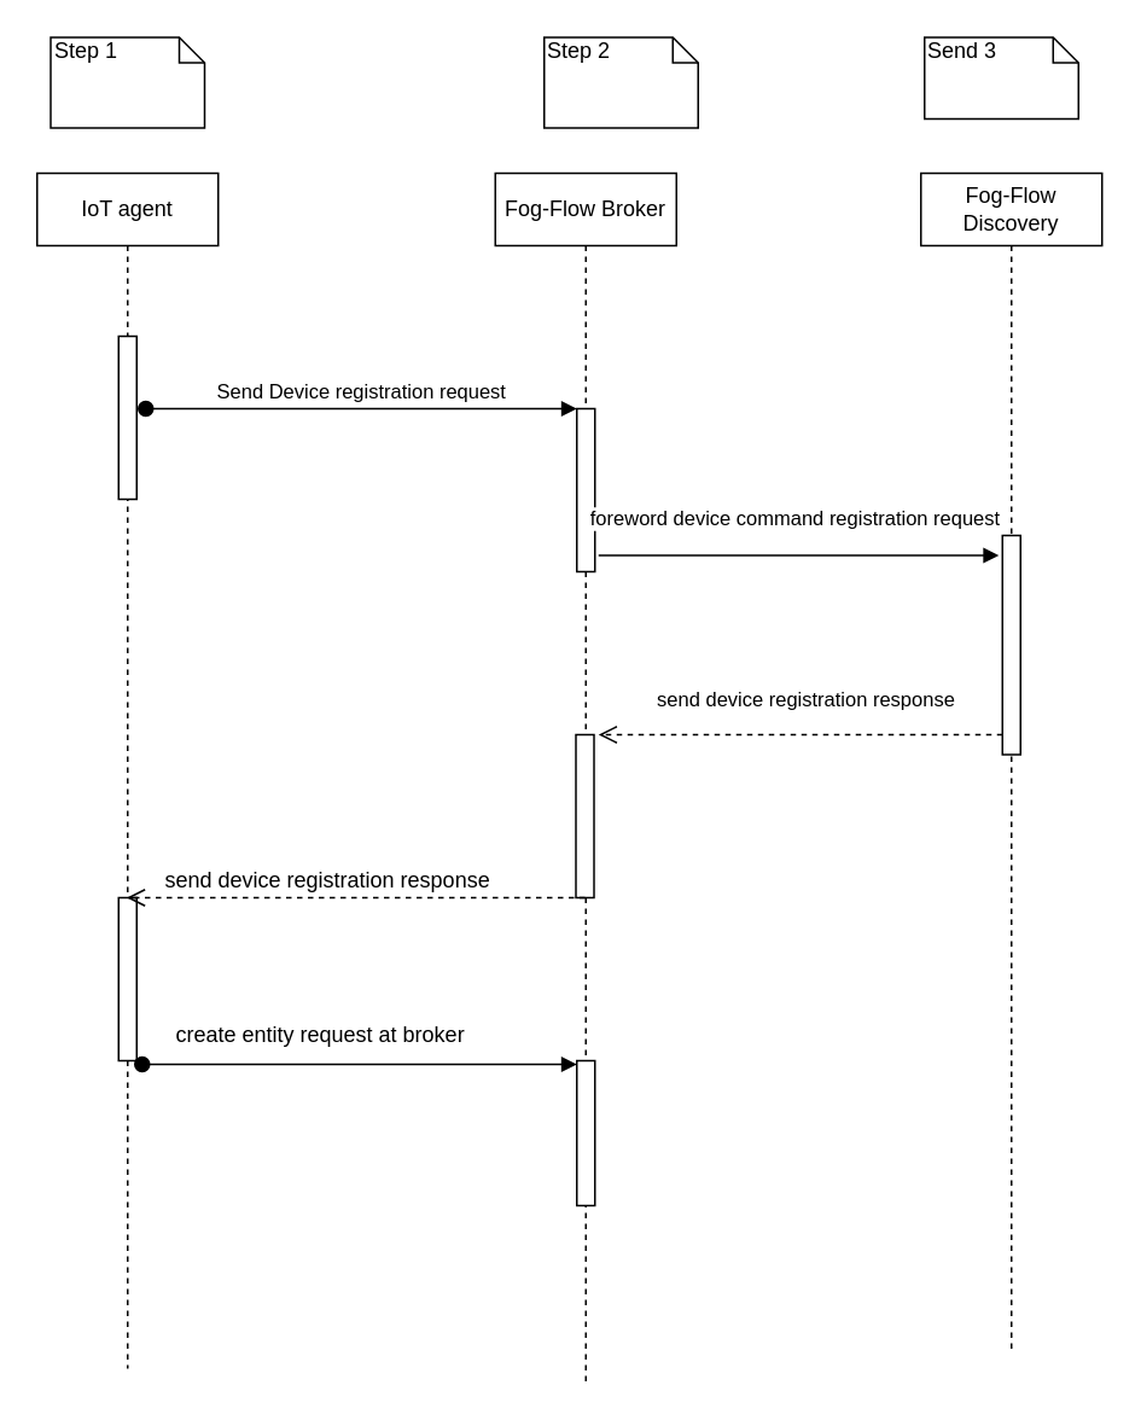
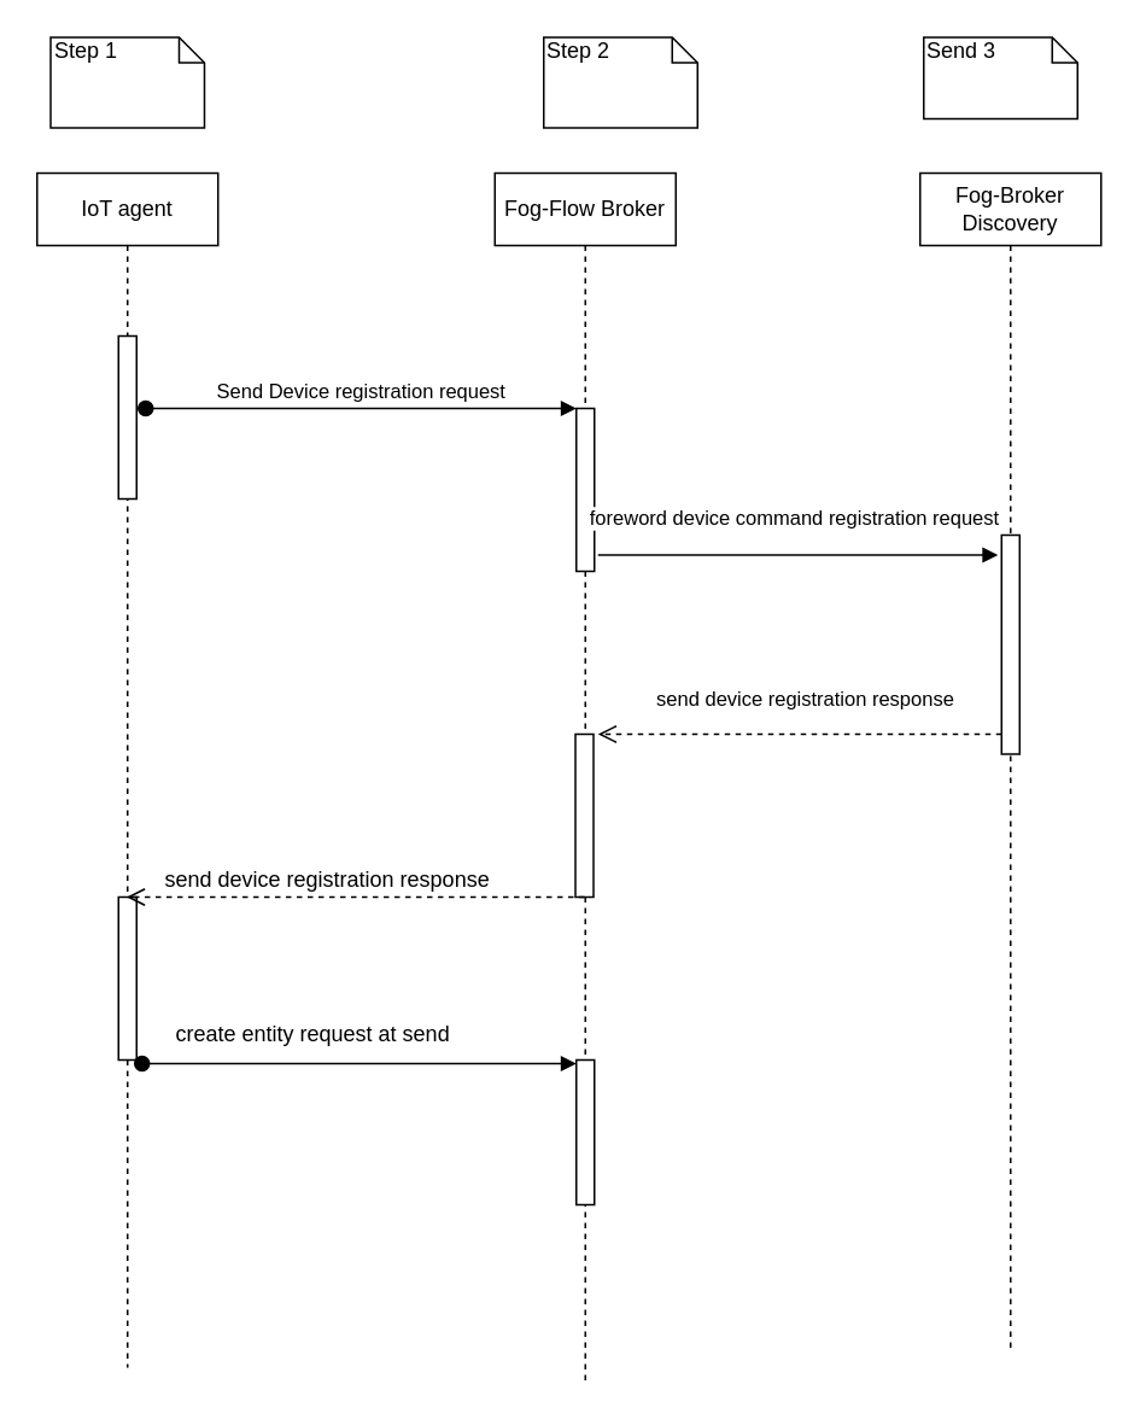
- <mxCell id="12" value="Fog-Flow Discovery" style="shape=umlLifeline;perimeter=lifelinePerimeter;whiteSpace=wrap;html=1;container=1;collapsible=0;recursiveResize=0;outlineConnect=0;" vertex="1" parent="1"><mxGeometry x="508" y="95" width="100" height="650" as="geometry" /></mxCell>
+ <mxCell id="12" value="Fog-Broker Discovery" style="shape=umlLifeline;perimeter=lifelinePerimeter;whiteSpace=wrap;html=1;container=1;collapsible=0;recursiveResize=0;outlineConnect=0;" vertex="1" parent="1"><mxGeometry x="508" y="95" width="100" height="650" as="geometry" /></mxCell>
- <mxCell id="20" value="create entity request at broker" style="text;html=1;resizable=0;points=[];autosize=1;align=left;verticalAlign=top;spacingTop=-4;" vertex="1" parent="1"><mxGeometry x="95" y="561" width="170" height="20" as="geometry" /></mxCell>
+ <mxCell id="20" value="create entity request at send" style="text;html=1;resizable=0;points=[];autosize=1;align=left;verticalAlign=top;spacingTop=-4;" vertex="1" parent="1"><mxGeometry x="95" y="561" width="170" height="20" as="geometry" /></mxCell>
